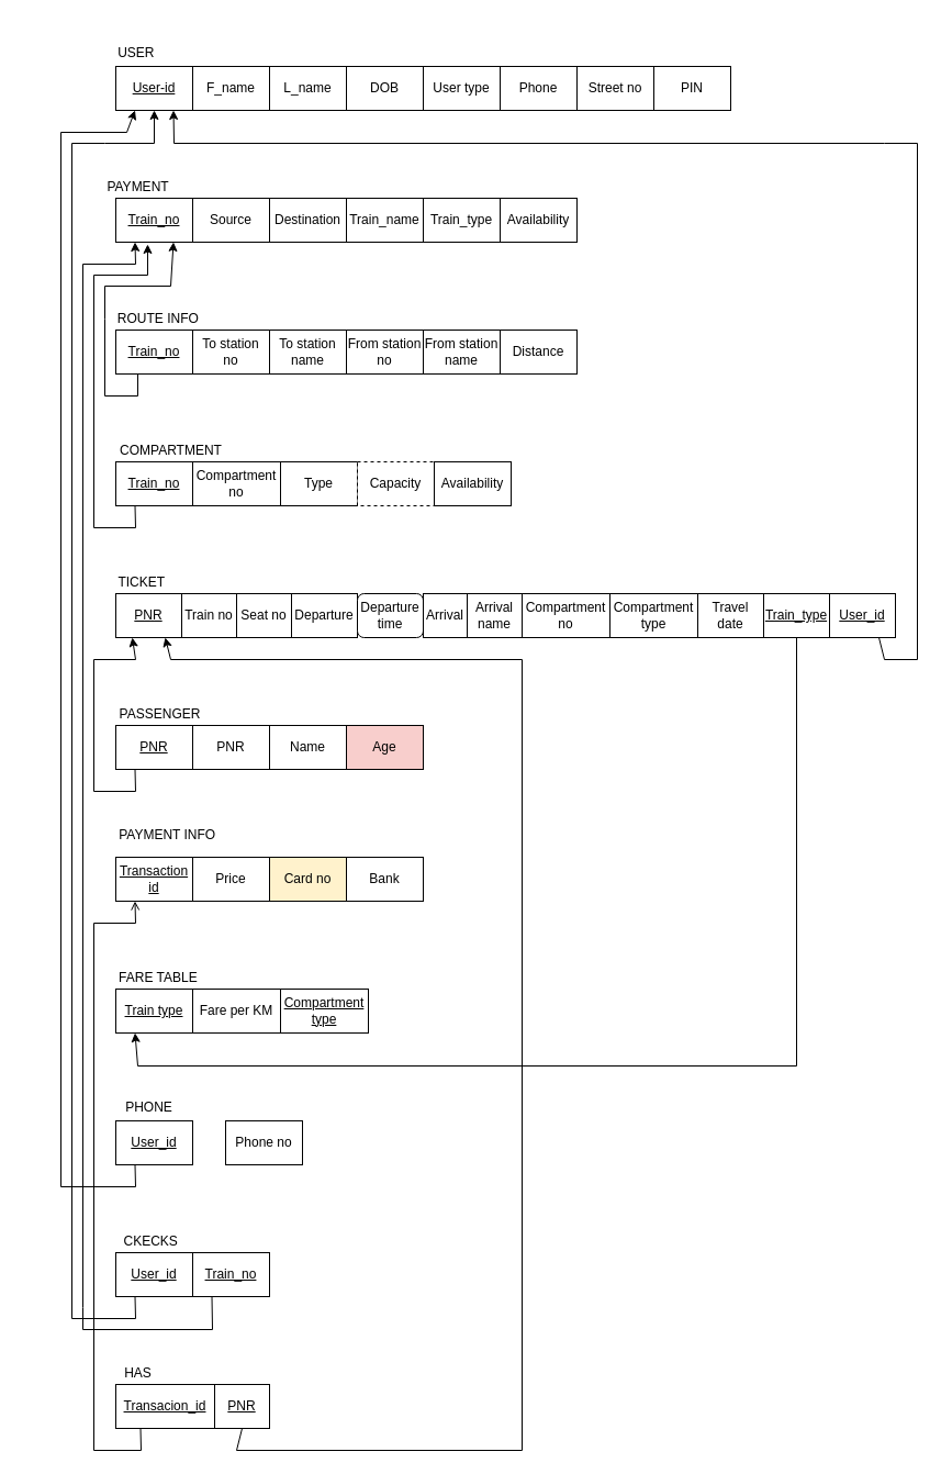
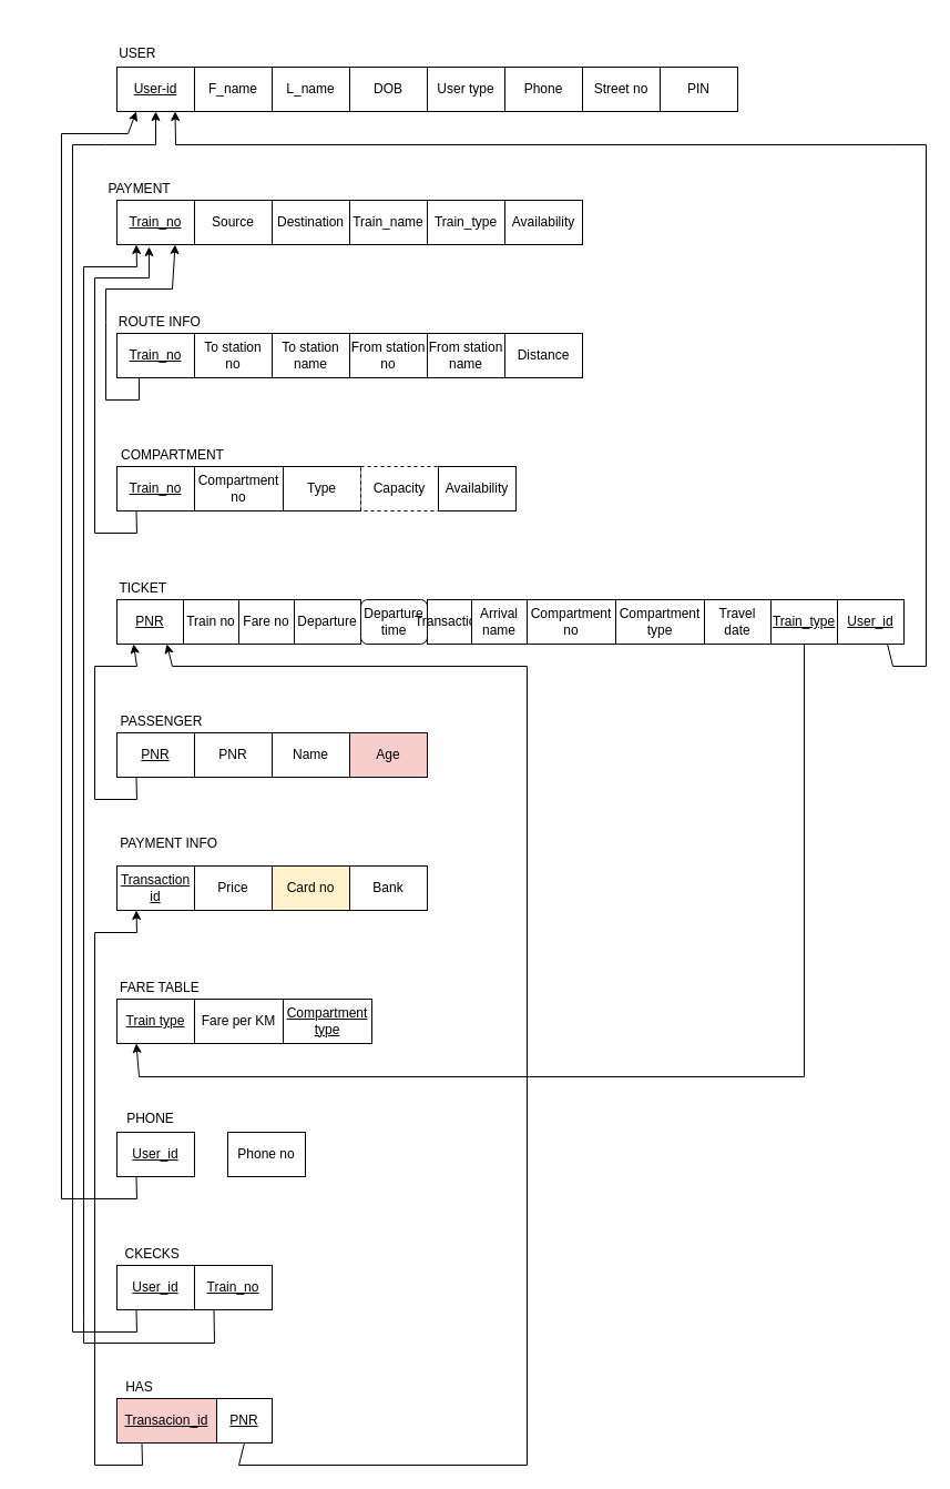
- <mxCell id="31" value="Seat no" style="rounded=0;whiteSpace=wrap;html=1;" vertex="1" parent="1"><mxGeometry x="215" y="540" width="50" height="40" as="geometry" /></mxCell>
+ <mxCell id="31" value="Fare no" style="rounded=0;whiteSpace=wrap;html=1;" vertex="1" parent="1"><mxGeometry x="215" y="540" width="50" height="40" as="geometry" /></mxCell>
- <mxCell id="34" value="Arrival" style="rounded=0;whiteSpace=wrap;html=1;" vertex="1" parent="1"><mxGeometry x="385" y="540" width="40" height="40" as="geometry" /></mxCell>
+ <mxCell id="34" value="Transaction" style="rounded=0;whiteSpace=wrap;html=1;" vertex="1" parent="1"><mxGeometry x="385" y="540" width="40" height="40" as="geometry" /></mxCell>
- <mxCell id="74" value="" style="endArrow=open;html=1;rounded=0;exitX=0.25;exitY=1;exitDx=0;exitDy=0;entryX=0.25;entryY=1;entryDx=0;entryDy=0;" edge="1" parent="1" source="72" target="46"><mxGeometry width="50" height="50" relative="1" as="geometry"><mxPoint x="255" y="1170" as="sourcePoint" /><mxPoint x="305" y="1120" as="targetPoint" /><Array as="points"><mxPoint x="128" y="1320" /><mxPoint x="85" y="1320" /><mxPoint x="85" y="840" /><mxPoint x="123" y="840" /></Array></mxGeometry></mxCell>
+ <mxCell id="74" value="" style="endArrow=classic;html=1;rounded=0;exitX=0.25;exitY=1;exitDx=0;exitDy=0;entryX=0.25;entryY=1;entryDx=0;entryDy=0;" edge="1" parent="1" source="72" target="46"><mxGeometry width="50" height="50" relative="1" as="geometry"><mxPoint x="255" y="1170" as="sourcePoint" /><mxPoint x="305" y="1120" as="targetPoint" /><Array as="points"><mxPoint x="128" y="1320" /><mxPoint x="85" y="1320" /><mxPoint x="85" y="840" /><mxPoint x="123" y="840" /></Array></mxGeometry></mxCell>
- <mxCell id="72" value="&lt;u&gt;Transacion_id&lt;/u&gt;" style="rounded=0;whiteSpace=wrap;html=1;" vertex="1" parent="1"><mxGeometry x="105" y="1260" width="90" height="40" as="geometry" /></mxCell>
+ <mxCell id="72" value="&lt;u&gt;Transacion_id&lt;/u&gt;" style="rounded=0;whiteSpace=wrap;html=1;fillColor=#f8cecc;" vertex="1" parent="1"><mxGeometry x="105" y="1260" width="90" height="40" as="geometry" /></mxCell>
